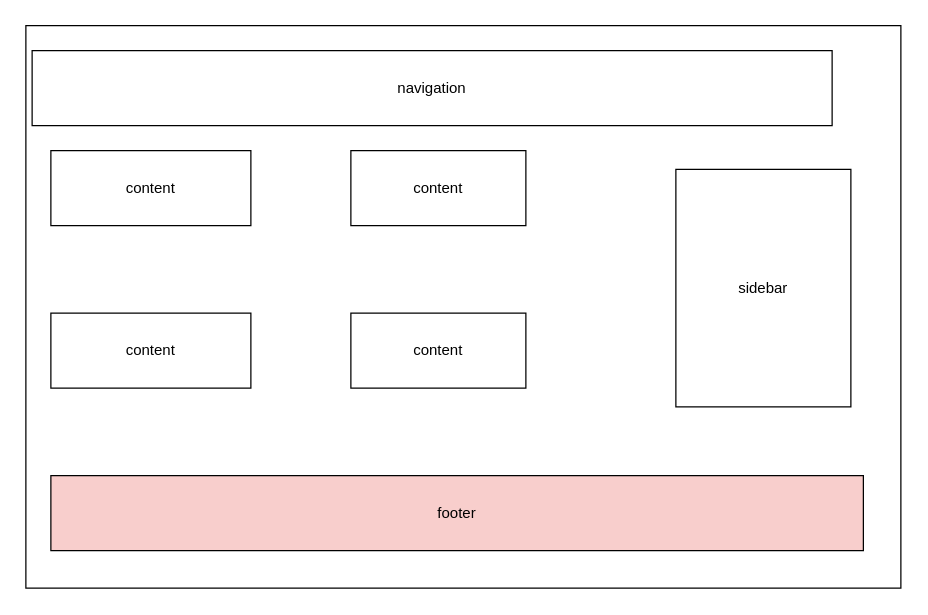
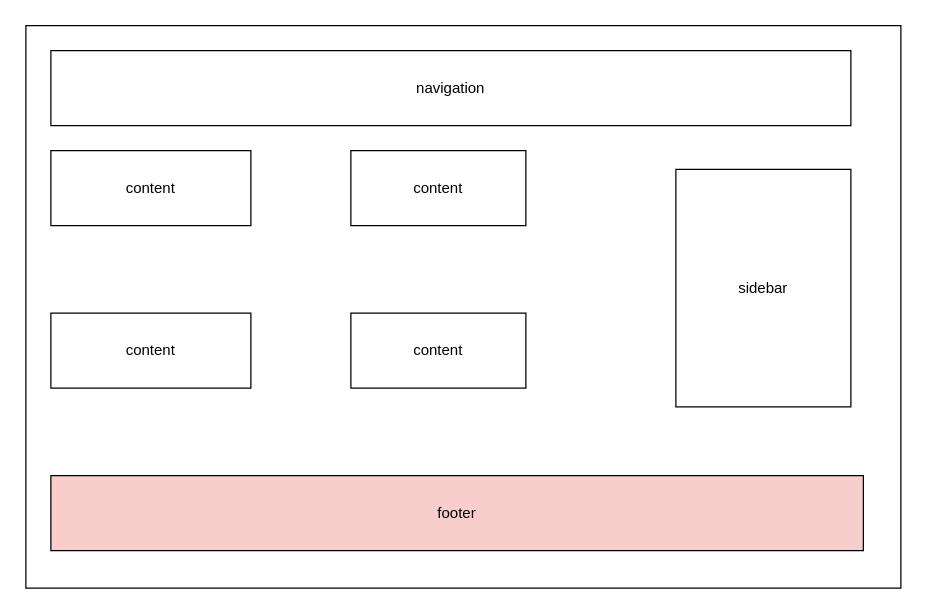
- <mxCell id="3" value="navigation" style="rounded=0;whiteSpace=wrap;html=1;" parent="1" vertex="1"><mxGeometry x="25" y="40" width="640" height="60" as="geometry" /></mxCell>
+ <mxCell id="3" value="navigation" style="rounded=0;whiteSpace=wrap;html=1;" parent="1" vertex="1"><mxGeometry x="40" y="40" width="640" height="60" as="geometry" /></mxCell>
